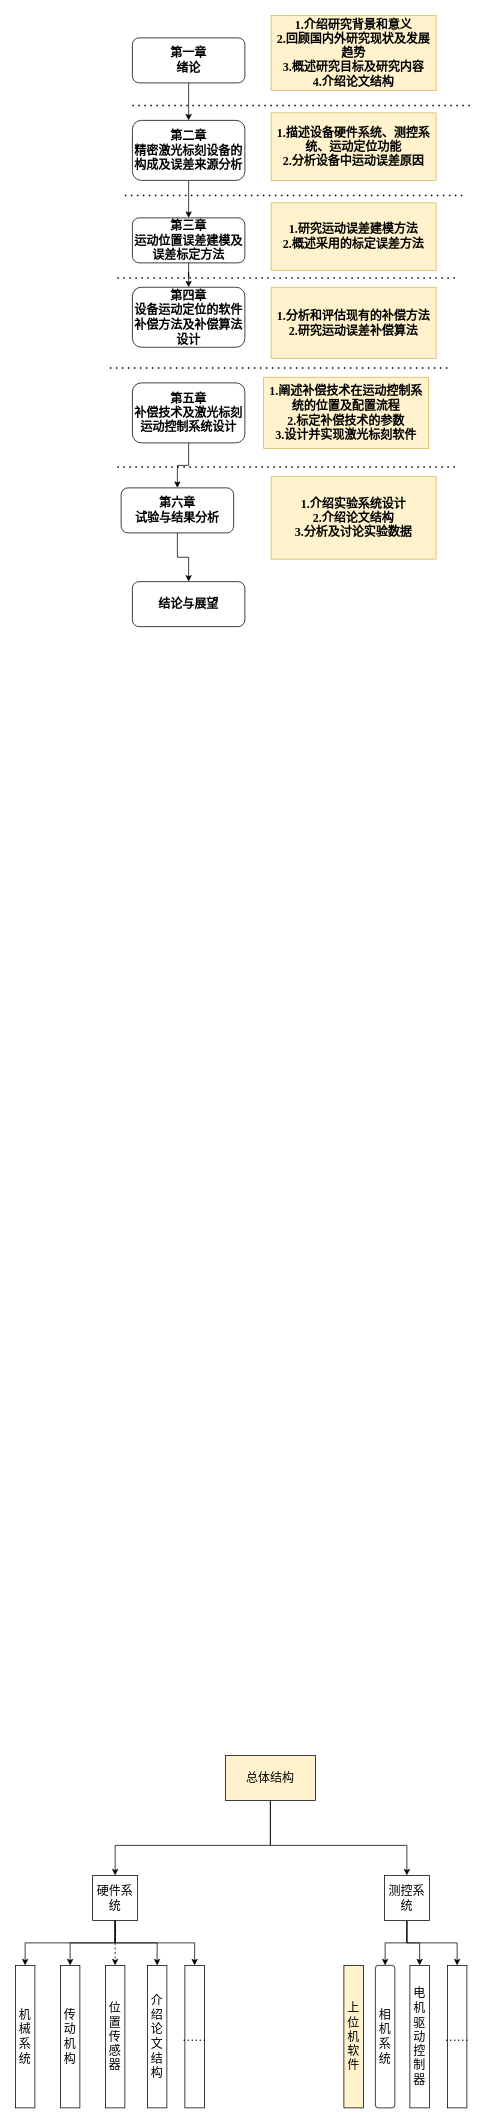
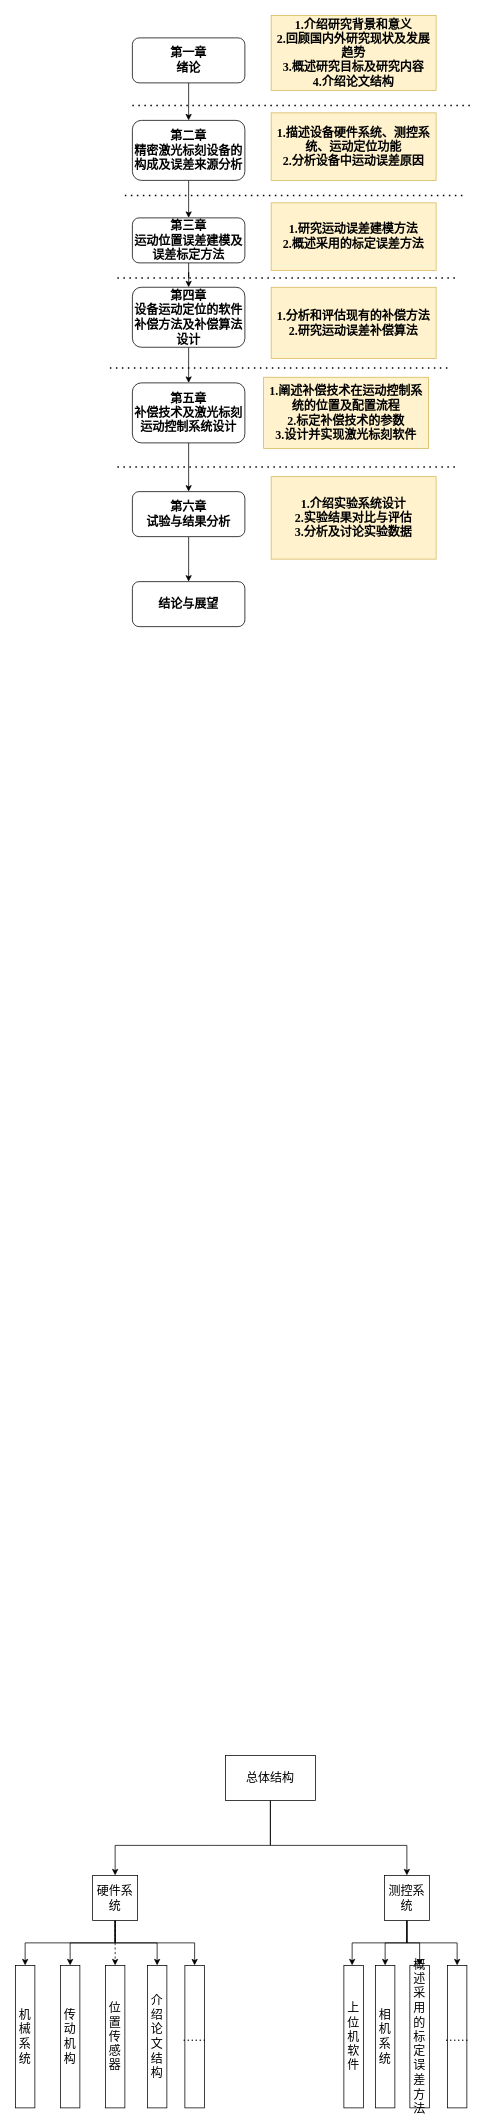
+ <mxCell id="18" value="" style="edgeStyle=orthogonalEdgeStyle;rounded=0;orthogonalLoop=1;jettySize=auto;html=1;" edge="1" parent="1" source="19" target="46"><mxGeometry relative="1" as="geometry" /></mxCell>
- <mxCell id="9" value="第六章&lt;br style=&quot;font-size: 16px;&quot;&gt;&lt;span style=&quot;background-color: initial; font-size: 16px;&quot;&gt;试验与结果分析&lt;/span&gt;" style="rounded=1;whiteSpace=wrap;html=1;fontSize=16;fontStyle=1;fontFamily=宋体;" parent="1" vertex="1"><mxGeometry x="161" y="650" width="150" height="60" as="geometry" /></mxCell>
+ <mxCell id="9" value="第六章&lt;br style=&quot;font-size: 16px;&quot;&gt;&lt;span style=&quot;background-color: initial; font-size: 16px;&quot;&gt;试验与结果分析&lt;/span&gt;" style="rounded=1;whiteSpace=wrap;html=1;fontSize=16;fontStyle=1;fontFamily=宋体;" parent="1" vertex="1"><mxGeometry x="176" y="655" width="150" height="60" as="geometry" /></mxCell>
- <mxCell id="16" value="1.介绍实验系统设计&lt;br style=&quot;font-size: 16px;&quot;&gt;2.介绍论文结构&lt;br style=&quot;font-size: 16px;&quot;&gt;3.分析及讨论实验数据" style="rounded=0;whiteSpace=wrap;html=1;fillColor=#fff2cc;strokeColor=#d6b656;fontSize=16;fontStyle=1;fontFamily=宋体;" parent="1" vertex="1"><mxGeometry x="361" y="635" width="220" height="110" as="geometry" /></mxCell>
+ <mxCell id="16" value="1.介绍实验系统设计&lt;br style=&quot;font-size: 16px;&quot;&gt;2.实验结果对比与评估&lt;br style=&quot;font-size: 16px;&quot;&gt;3.分析及讨论实验数据" style="rounded=0;whiteSpace=wrap;html=1;fillColor=#fff2cc;strokeColor=#d6b656;fontSize=16;fontStyle=1;fontFamily=宋体;" parent="1" vertex="1"><mxGeometry x="361" y="635" width="220" height="110" as="geometry" /></mxCell>
- <mxCell id="24" value="&lt;p class=&quot;MsoNormal&quot;&gt;&lt;font face=&quot;宋体&quot;&gt;&lt;span style=&quot;font-size: 16px;&quot;&gt;总体结构&lt;/span&gt;&lt;/font&gt;&lt;/p&gt;" style="rounded=0;whiteSpace=wrap;html=1;fillColor=#fff2cc;" parent="1" vertex="1"><mxGeometry x="300" y="2340" width="120" height="60" as="geometry" /></mxCell>
+ <mxCell id="24" value="&lt;p class=&quot;MsoNormal&quot;&gt;&lt;font face=&quot;宋体&quot;&gt;&lt;span style=&quot;font-size: 16px;&quot;&gt;总体结构&lt;/span&gt;&lt;/font&gt;&lt;/p&gt;" style="rounded=0;whiteSpace=wrap;html=1;" parent="1" vertex="1"><mxGeometry x="300" y="2340" width="120" height="60" as="geometry" /></mxCell>
+ <mxCell id="31" style="edgeStyle=orthogonalEdgeStyle;rounded=0;orthogonalLoop=1;jettySize=auto;html=1;" parent="1" source="35" target="39" edge="1"><mxGeometry relative="1" as="geometry"><Array as="points"><mxPoint x="542" y="2590" /><mxPoint x="469" y="2590" /></Array></mxGeometry></mxCell>
- <mxCell id="39" value="&lt;p class=&quot;MsoNormal&quot;&gt;&lt;font face=&quot;宋体&quot;&gt;&lt;span style=&quot;font-size: 16px;&quot;&gt;上位机软件&lt;/span&gt;&lt;/font&gt;&lt;/p&gt;" style="rounded=0;whiteSpace=wrap;html=1;verticalAlign=middle;fillColor=#fff2cc;" parent="1" vertex="1"><mxGeometry x="458" y="2620" width="26" height="190" as="geometry" /></mxCell>
+ <mxCell id="39" value="&lt;p class=&quot;MsoNormal&quot;&gt;&lt;font face=&quot;宋体&quot;&gt;&lt;span style=&quot;font-size: 16px;&quot;&gt;上位机软件&lt;/span&gt;&lt;/font&gt;&lt;/p&gt;" style="rounded=0;whiteSpace=wrap;html=1;verticalAlign=middle;" parent="1" vertex="1"><mxGeometry x="458" y="2620" width="26" height="190" as="geometry" /></mxCell>
- <mxCell id="40" value="&lt;p class=&quot;MsoNormal&quot;&gt;&lt;span style=&quot;font-family: 宋体; font-size: 16px;&quot;&gt;相机系统&lt;/span&gt;&lt;br&gt;&lt;/p&gt;" style="whiteSpace=wrap;html=1;verticalAlign=middle;rounded=1;" parent="1" vertex="1"><mxGeometry x="500" y="2620" width="26" height="190" as="geometry" /></mxCell>
+ <mxCell id="40" value="&lt;p class=&quot;MsoNormal&quot;&gt;&lt;span style=&quot;font-family: 宋体; font-size: 16px;&quot;&gt;相机系统&lt;/span&gt;&lt;br&gt;&lt;/p&gt;" style="rounded=0;whiteSpace=wrap;html=1;verticalAlign=middle;" parent="1" vertex="1"><mxGeometry x="500" y="2620" width="26" height="190" as="geometry" /></mxCell>
- <mxCell id="41" value="&lt;font face=&quot;宋体&quot;&gt;&lt;span style=&quot;font-size: 16px;&quot;&gt;电机驱动控制器&lt;/span&gt;&lt;/font&gt;" style="rounded=0;whiteSpace=wrap;html=1;verticalAlign=middle;" parent="1" vertex="1"><mxGeometry x="546" y="2620" width="26" height="190" as="geometry" /></mxCell>
+ <mxCell id="41" value="&lt;font face=&quot;宋体&quot;&gt;&lt;span style=&quot;font-size: 16px;&quot;&gt;概述采用的标定误差方法&lt;/span&gt;&lt;/font&gt;" style="rounded=0;whiteSpace=wrap;html=1;verticalAlign=middle;" parent="1" vertex="1"><mxGeometry x="546" y="2620" width="26" height="190" as="geometry" /></mxCell>
